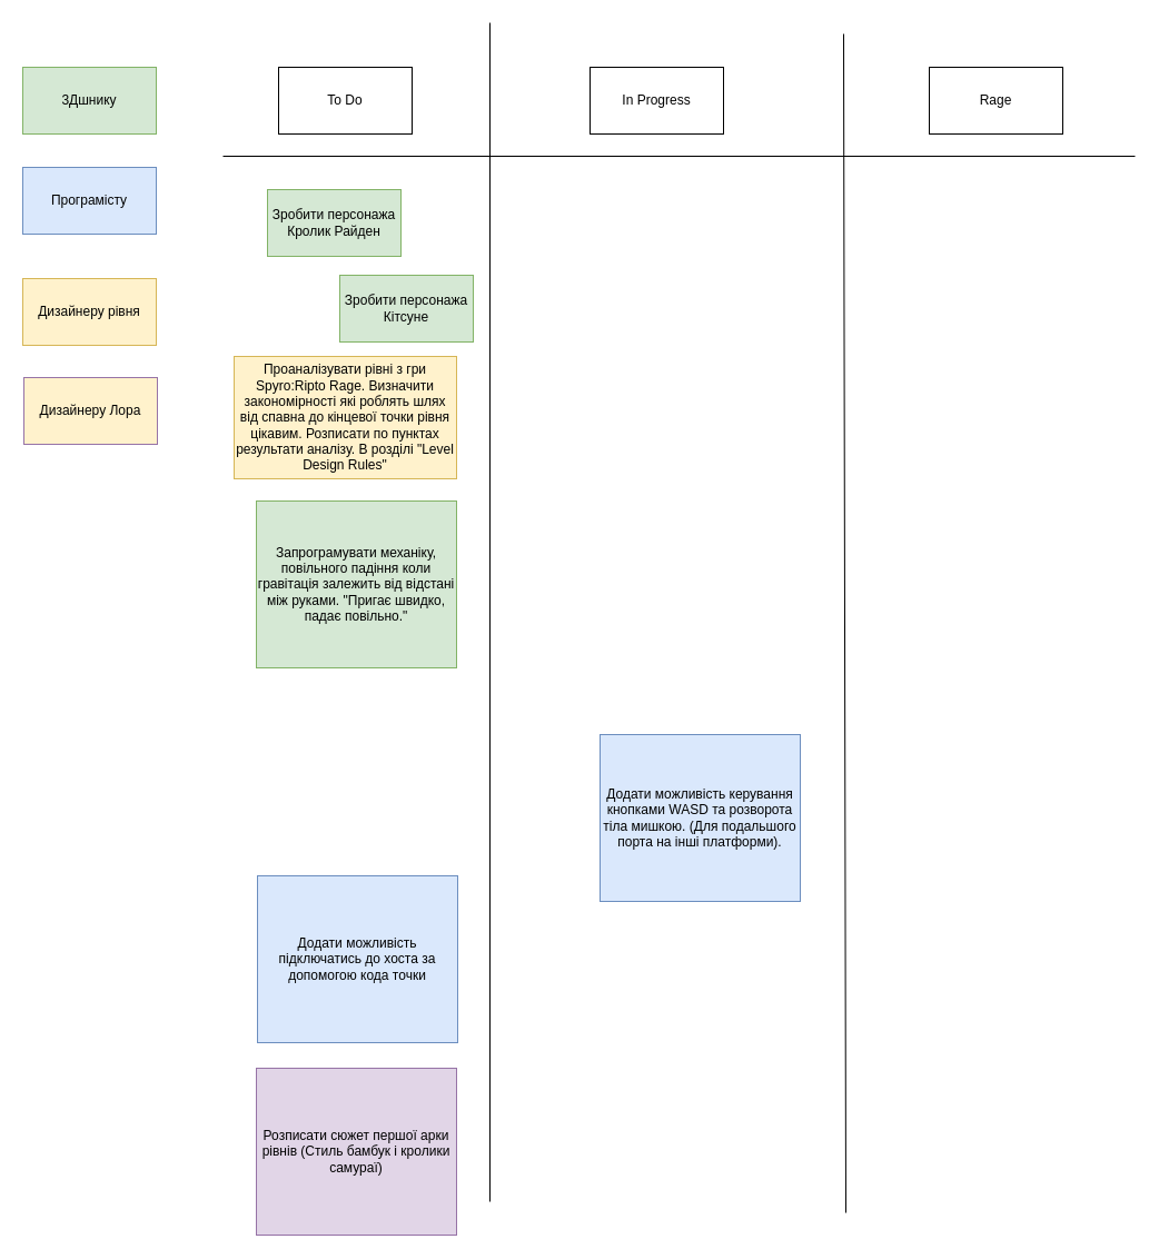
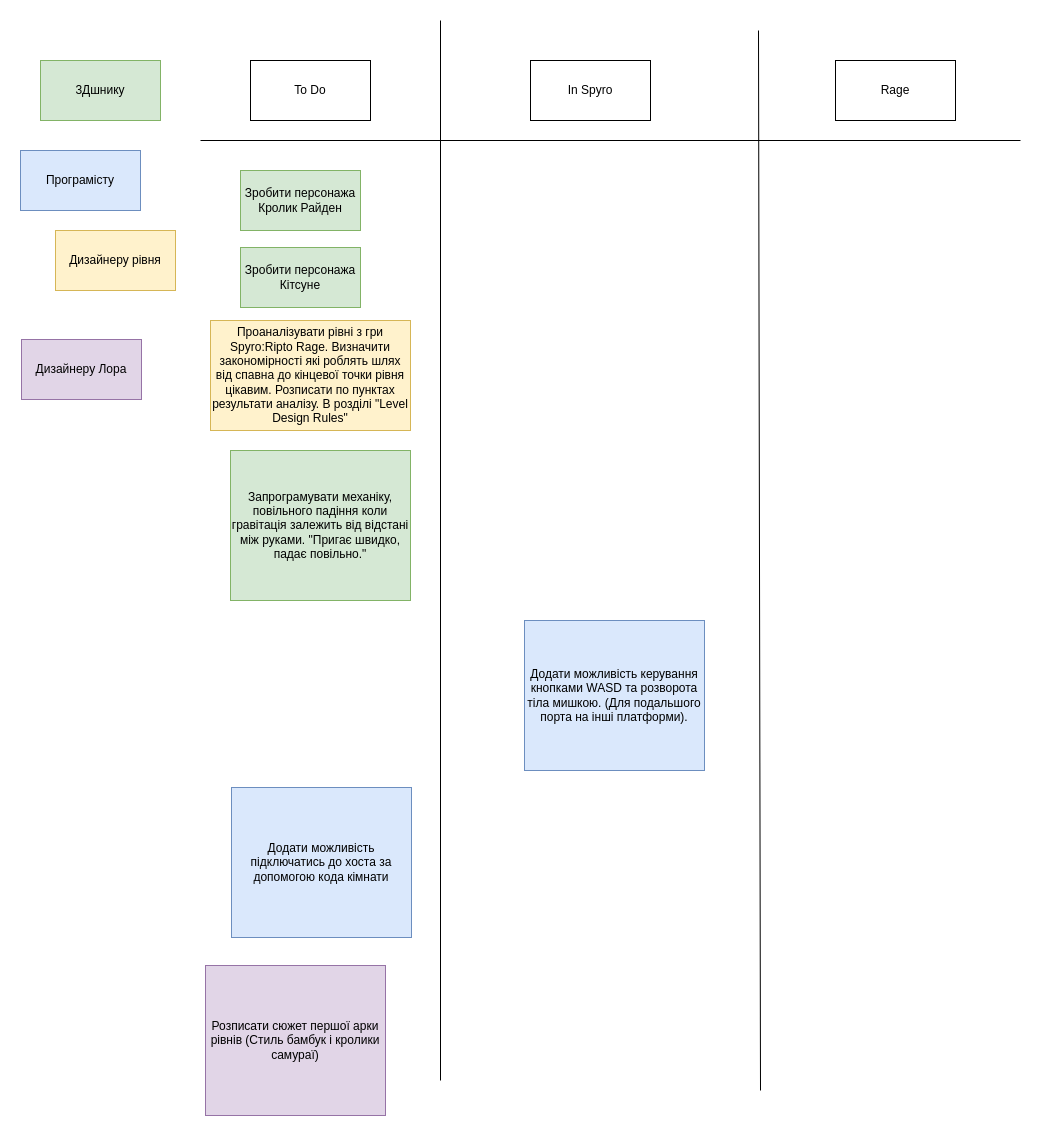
- <mxCell id="10" value="3Дшнику" style="rounded=0;whiteSpace=wrap;html=1;fillColor=#d5e8d4;strokeColor=#82b366;" parent="1" vertex="1"><mxGeometry x="20" y="60" width="120" height="60" as="geometry" /></mxCell>
+ <mxCell id="10" value="3Дшнику" style="rounded=0;whiteSpace=wrap;html=1;fillColor=#d5e8d4;strokeColor=#82b366;" parent="1" vertex="1"><mxGeometry x="40" y="60" width="120" height="60" as="geometry" /></mxCell>
- <mxCell id="3" value="In Progress" style="rounded=0;whiteSpace=wrap;html=1;" parent="1" vertex="1"><mxGeometry x="530" y="60" width="120" height="60" as="geometry" /></mxCell>
+ <mxCell id="3" value="In Spyro" style="rounded=0;whiteSpace=wrap;html=1;" parent="1" vertex="1"><mxGeometry x="530" y="60" width="120" height="60" as="geometry" /></mxCell>
- <mxCell id="9" value="Зробити персонажа Кітсуне" style="rounded=0;whiteSpace=wrap;html=1;fillColor=#d5e8d4;strokeColor=#82b366;" parent="1" vertex="1"><mxGeometry x="305" y="247" width="120" height="60" as="geometry" /></mxCell>
+ <mxCell id="9" value="Зробити персонажа Кітсуне" style="rounded=0;whiteSpace=wrap;html=1;fillColor=#d5e8d4;strokeColor=#82b366;" parent="1" vertex="1"><mxGeometry x="240" y="247" width="120" height="60" as="geometry" /></mxCell>
- <mxCell id="12" value="Дизайнеру рівня" style="rounded=0;whiteSpace=wrap;html=1;fillColor=#fff2cc;strokeColor=#d6b656;" parent="1" vertex="1"><mxGeometry x="20" y="250" width="120" height="60" as="geometry" /></mxCell>
+ <mxCell id="12" value="Дизайнеру рівня" style="rounded=0;whiteSpace=wrap;html=1;fillColor=#fff2cc;strokeColor=#d6b656;" parent="1" vertex="1"><mxGeometry x="55" y="230" width="120" height="60" as="geometry" /></mxCell>
- <mxCell id="17" value="Дизайнеру Лора" style="rounded=0;whiteSpace=wrap;html=1;fillColor=#fff2cc;strokeColor=#9673a6;" parent="1" vertex="1"><mxGeometry x="21" y="339" width="120" height="60" as="geometry" /></mxCell>
+ <mxCell id="17" value="Дизайнеру Лора" style="rounded=0;whiteSpace=wrap;html=1;fillColor=#e1d5e7;strokeColor=#9673a6;" parent="1" vertex="1"><mxGeometry x="21" y="339" width="120" height="60" as="geometry" /></mxCell>
- <mxCell id="15" value="Додати можливість керування кнопками WASD та розворота тіла мишкою. (Для подальшого порта на інші платформи)." style="rounded=0;whiteSpace=wrap;html=1;fillColor=#dae8fc;strokeColor=#6c8ebf;" parent="1" vertex="1"><mxGeometry x="539" y="660" width="180" height="150" as="geometry" /></mxCell>
+ <mxCell id="15" value="Додати можливість керування кнопками WASD та розворота тіла мишкою. (Для подальшого порта на інші платформи)." style="rounded=0;whiteSpace=wrap;html=1;fillColor=#dae8fc;strokeColor=#6c8ebf;" parent="1" vertex="1"><mxGeometry x="524" y="620" width="180" height="150" as="geometry" /></mxCell>
- <mxCell id="16" value="Додати можливість підключатись до хоста за допомогою кода точки" style="rounded=0;whiteSpace=wrap;html=1;fillColor=#dae8fc;strokeColor=#6c8ebf;" parent="1" vertex="1"><mxGeometry x="231" y="787" width="180" height="150" as="geometry" /></mxCell>
+ <mxCell id="16" value="Додати можливість підключатись до хоста за допомогою кода кімнати" style="rounded=0;whiteSpace=wrap;html=1;fillColor=#dae8fc;strokeColor=#6c8ebf;" parent="1" vertex="1"><mxGeometry x="231" y="787" width="180" height="150" as="geometry" /></mxCell>
- <mxCell id="18" value="Розписати сюжет першої арки рівнів&amp;nbsp;(Стиль бамбук і кролики самураї)" style="rounded=0;whiteSpace=wrap;html=1;fillColor=#e1d5e7;strokeColor=#9673a6;" parent="1" vertex="1"><mxGeometry x="230" y="960" width="180" height="150" as="geometry" /></mxCell>
+ <mxCell id="18" value="Розписати сюжет першої арки рівнів&amp;nbsp;(Стиль бамбук і кролики самураї)" style="rounded=0;whiteSpace=wrap;html=1;fillColor=#e1d5e7;strokeColor=#9673a6;" parent="1" vertex="1"><mxGeometry x="205" y="965" width="180" height="150" as="geometry" /></mxCell>
